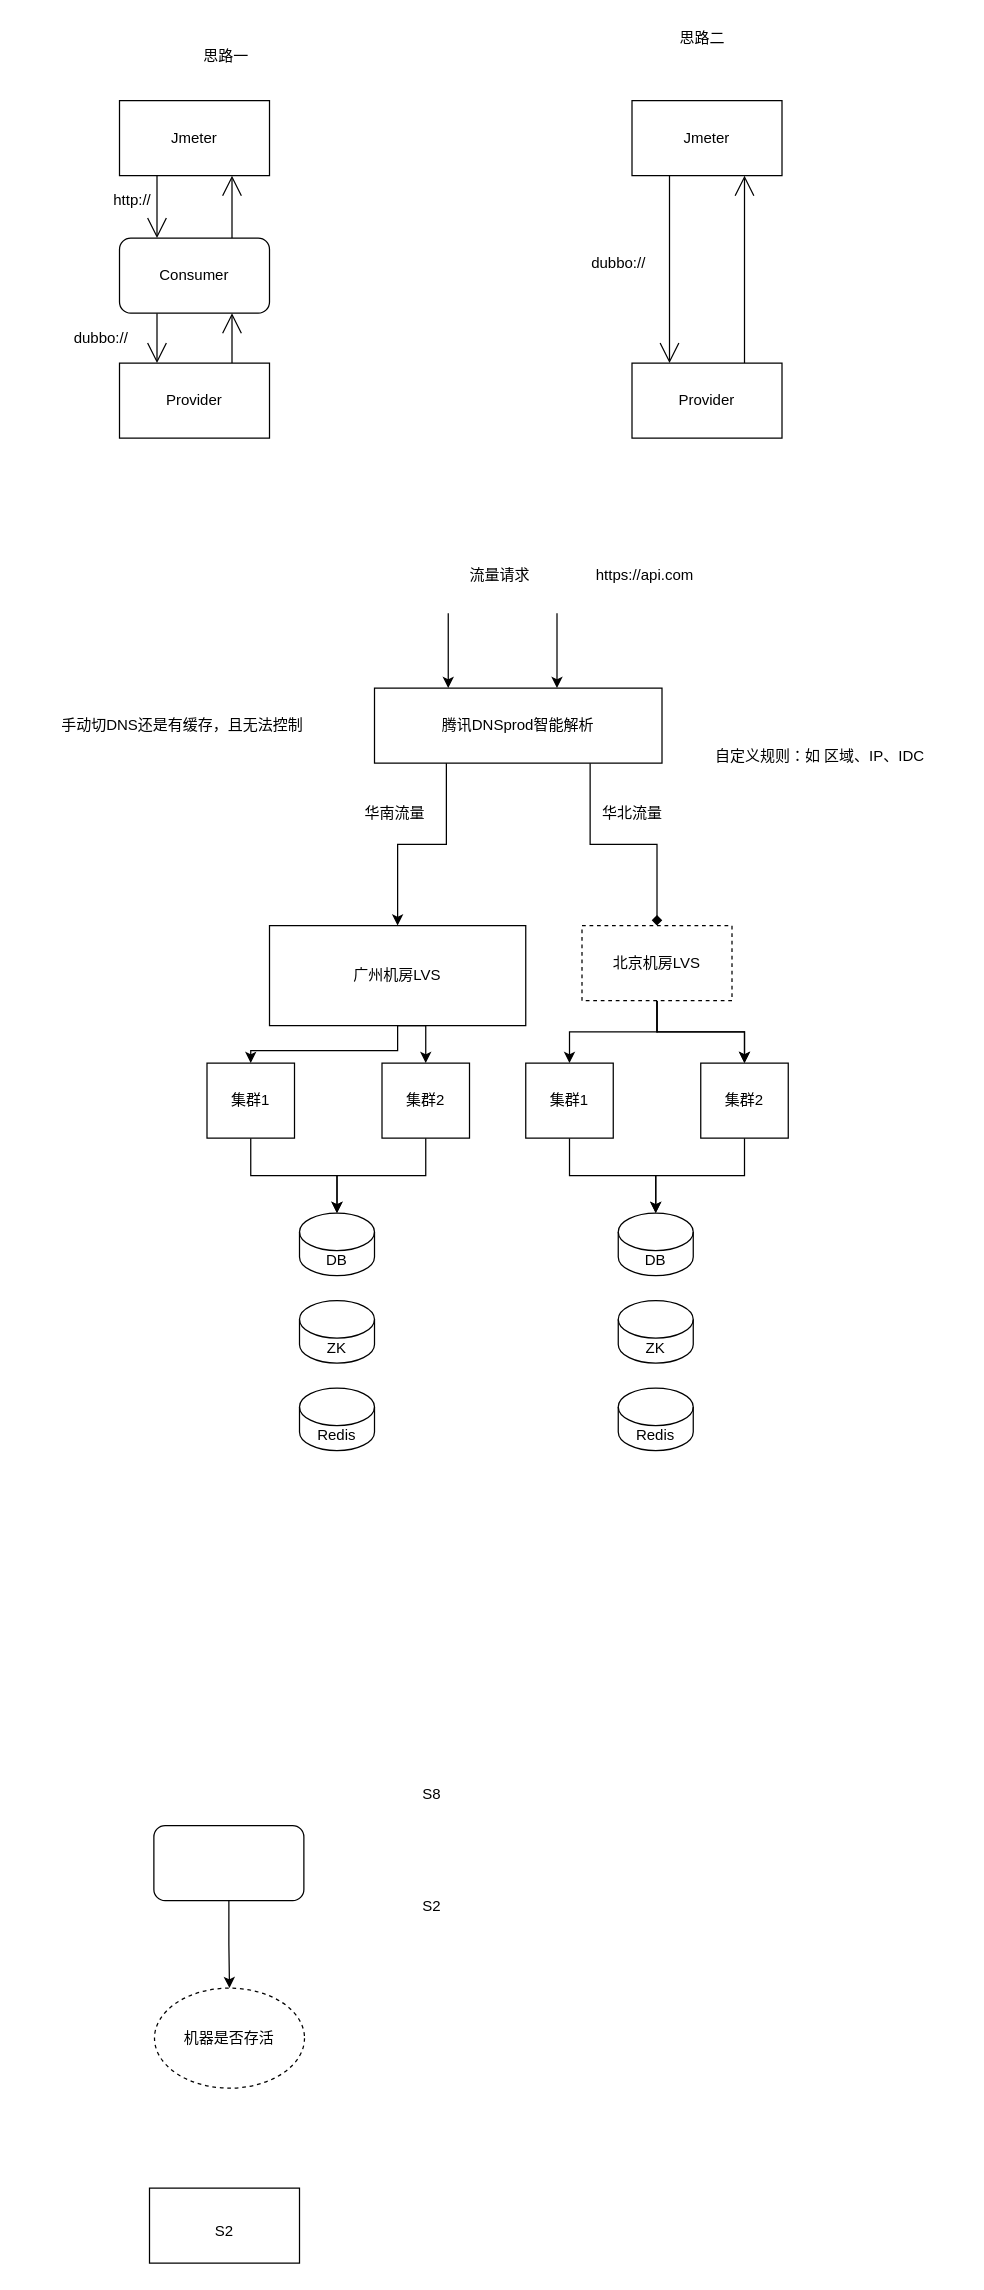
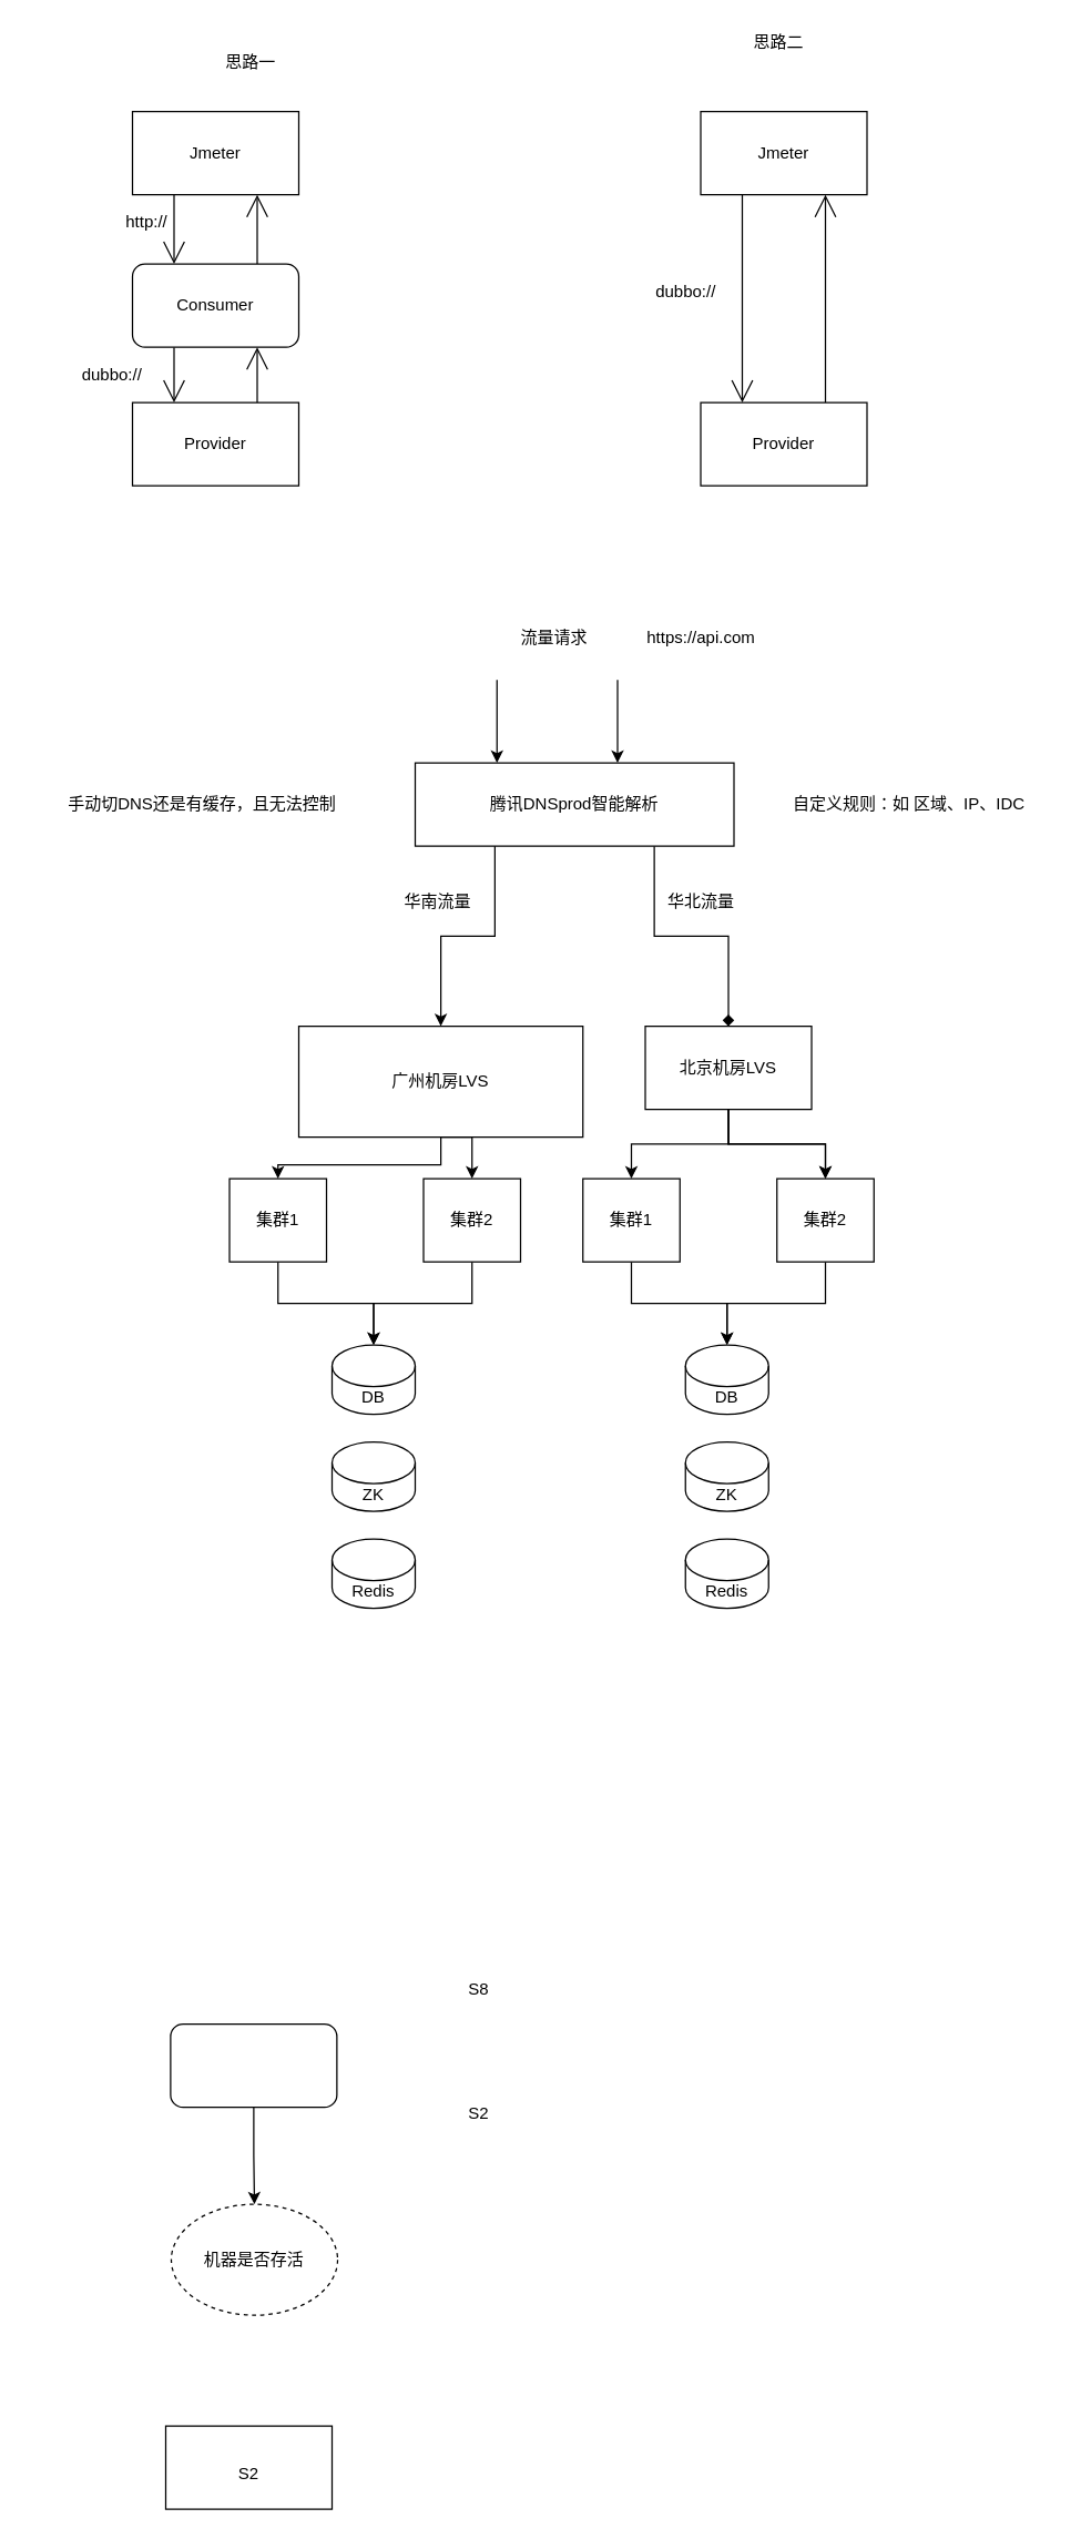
- <mxCell id="31" value="https://api.com" style="text;html=1;align=center;verticalAlign=middle;resizable=0;points=[];autosize=1;strokeColor=none;fillColor=none;" parent="1" vertex="1"><mxGeometry x="460" y="445" width="110" height="30" as="geometry" /></mxCell>
+ <mxCell id="31" value="https://api.com" style="text;html=1;align=center;verticalAlign=middle;resizable=0;points=[];autosize=1;strokeColor=none;fillColor=none;" parent="1" vertex="1"><mxGeometry x="450" y="445" width="110" height="30" as="geometry" /></mxCell>
- <mxCell id="40" value="自定义规则：如 区域、IP、IDC" style="text;html=1;align=center;verticalAlign=middle;resizable=0;points=[];autosize=1;strokeColor=none;fillColor=none;" parent="1" vertex="1"><mxGeometry x="545" y="590" width="220" height="30" as="geometry" /></mxCell>
+ <mxCell id="40" value="自定义规则：如 区域、IP、IDC" style="text;html=1;align=center;verticalAlign=middle;resizable=0;points=[];autosize=1;strokeColor=none;fillColor=none;" parent="1" vertex="1"><mxGeometry x="545" y="565" width="220" height="30" as="geometry" /></mxCell>
- <mxCell id="29" value="北京机房LVS" style="rounded=0;whiteSpace=wrap;html=1;dashed=1;" parent="1" vertex="1"><mxGeometry x="465" y="740" width="120" height="60" as="geometry" /></mxCell>
+ <mxCell id="29" value="北京机房LVS" style="rounded=0;whiteSpace=wrap;html=1;" parent="1" vertex="1"><mxGeometry x="465" y="740" width="120" height="60" as="geometry" /></mxCell>
